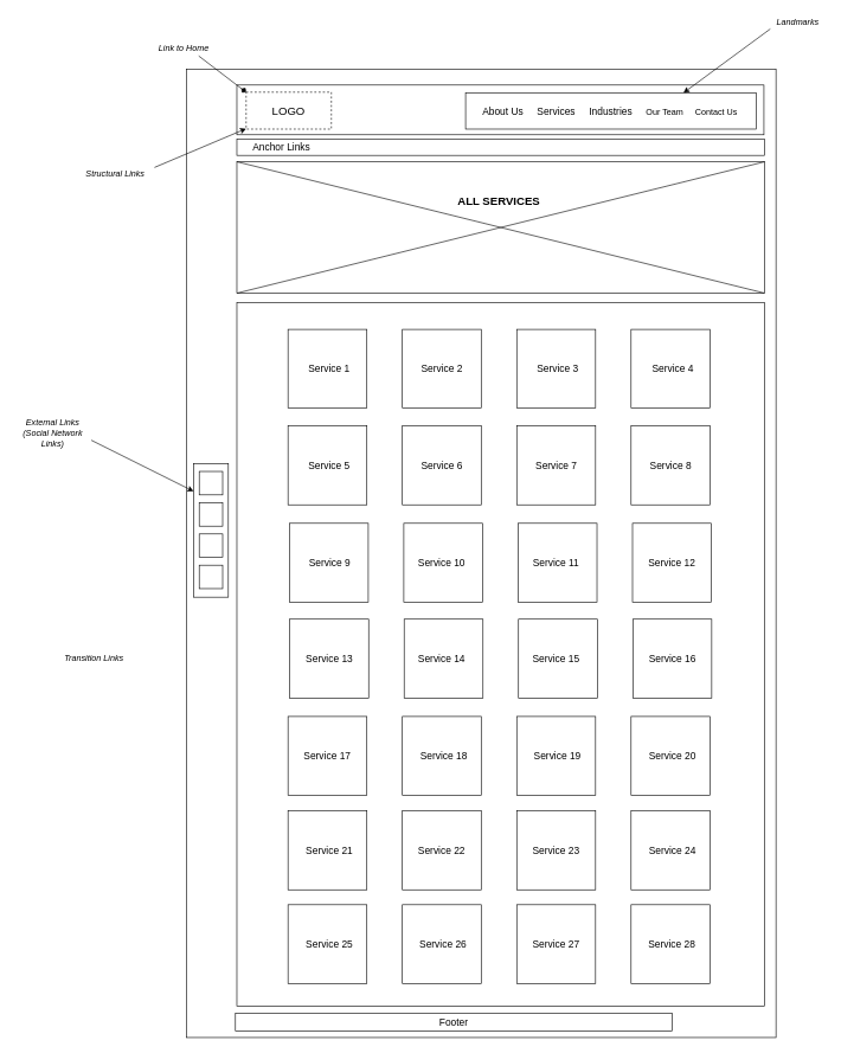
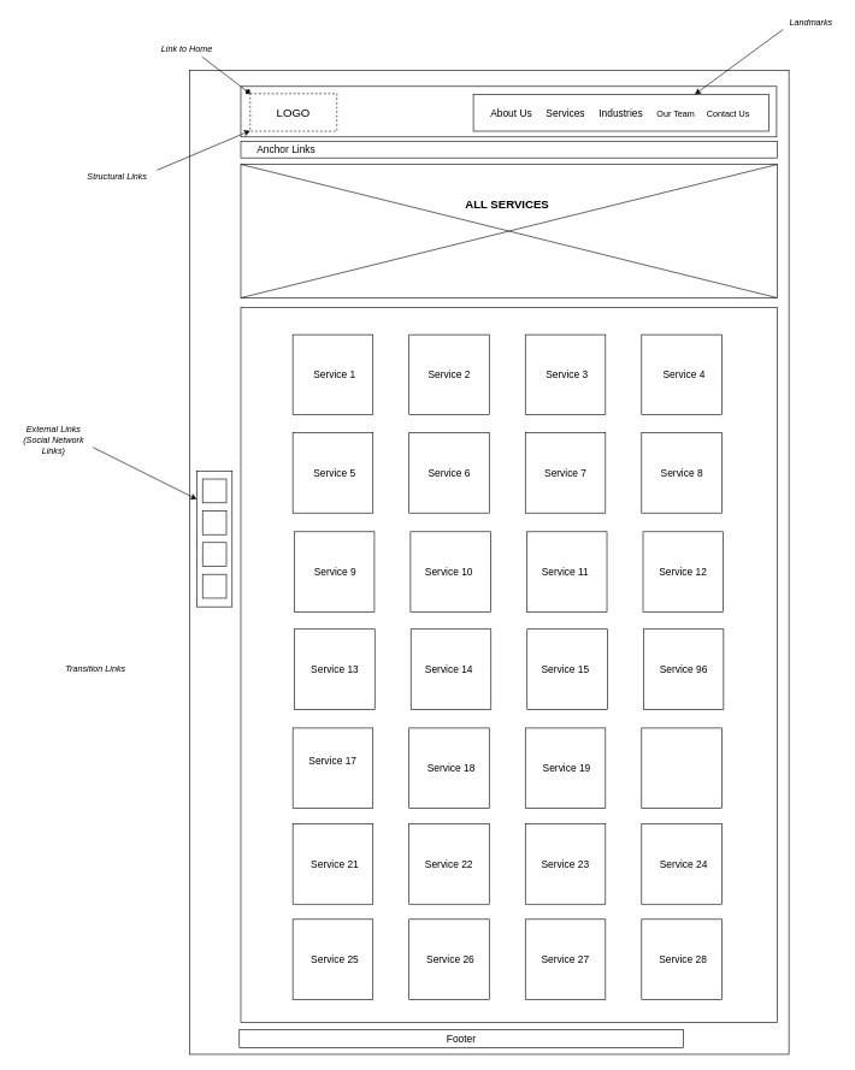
- <mxCell id="72" value="&lt;font style=&quot;font-size: 14px&quot;&gt;Service 16&lt;/font&gt;" style="text;html=1;strokeColor=none;fillColor=none;align=center;verticalAlign=middle;whiteSpace=wrap;rounded=0;" vertex="1" parent="1"><mxGeometry x="910" y="917" width="73" height="20" as="geometry" /></mxCell>
+ <mxCell id="72" value="&lt;font style=&quot;font-size: 14px&quot;&gt;Service 96&lt;/font&gt;" style="text;html=1;strokeColor=none;fillColor=none;align=center;verticalAlign=middle;whiteSpace=wrap;rounded=0;" vertex="1" parent="1"><mxGeometry x="910" y="917" width="73" height="20" as="geometry" /></mxCell>
- <mxCell id="73" value="&lt;font style=&quot;font-size: 14px&quot;&gt;Service 17&lt;/font&gt;" style="text;html=1;strokeColor=none;fillColor=none;align=center;verticalAlign=middle;whiteSpace=wrap;rounded=0;" vertex="1" parent="1"><mxGeometry x="424" y="1054" width="73" height="20" as="geometry" /></mxCell>
+ <mxCell id="73" value="&lt;font style=&quot;font-size: 14px&quot;&gt;Service 17&lt;/font&gt;" style="text;html=1;strokeColor=none;fillColor=none;align=center;verticalAlign=middle;whiteSpace=wrap;rounded=0;" vertex="1" parent="1"><mxGeometry x="424" y="1044" width="73" height="20" as="geometry" /></mxCell>
- <mxCell id="76" value="&lt;font style=&quot;font-size: 14px&quot;&gt;Service 20&lt;br&gt;&lt;/font&gt;" style="text;html=1;strokeColor=none;fillColor=none;align=center;verticalAlign=middle;whiteSpace=wrap;rounded=0;" vertex="1" parent="1"><mxGeometry x="910" y="1054" width="73" height="20" as="geometry" /></mxCell>
